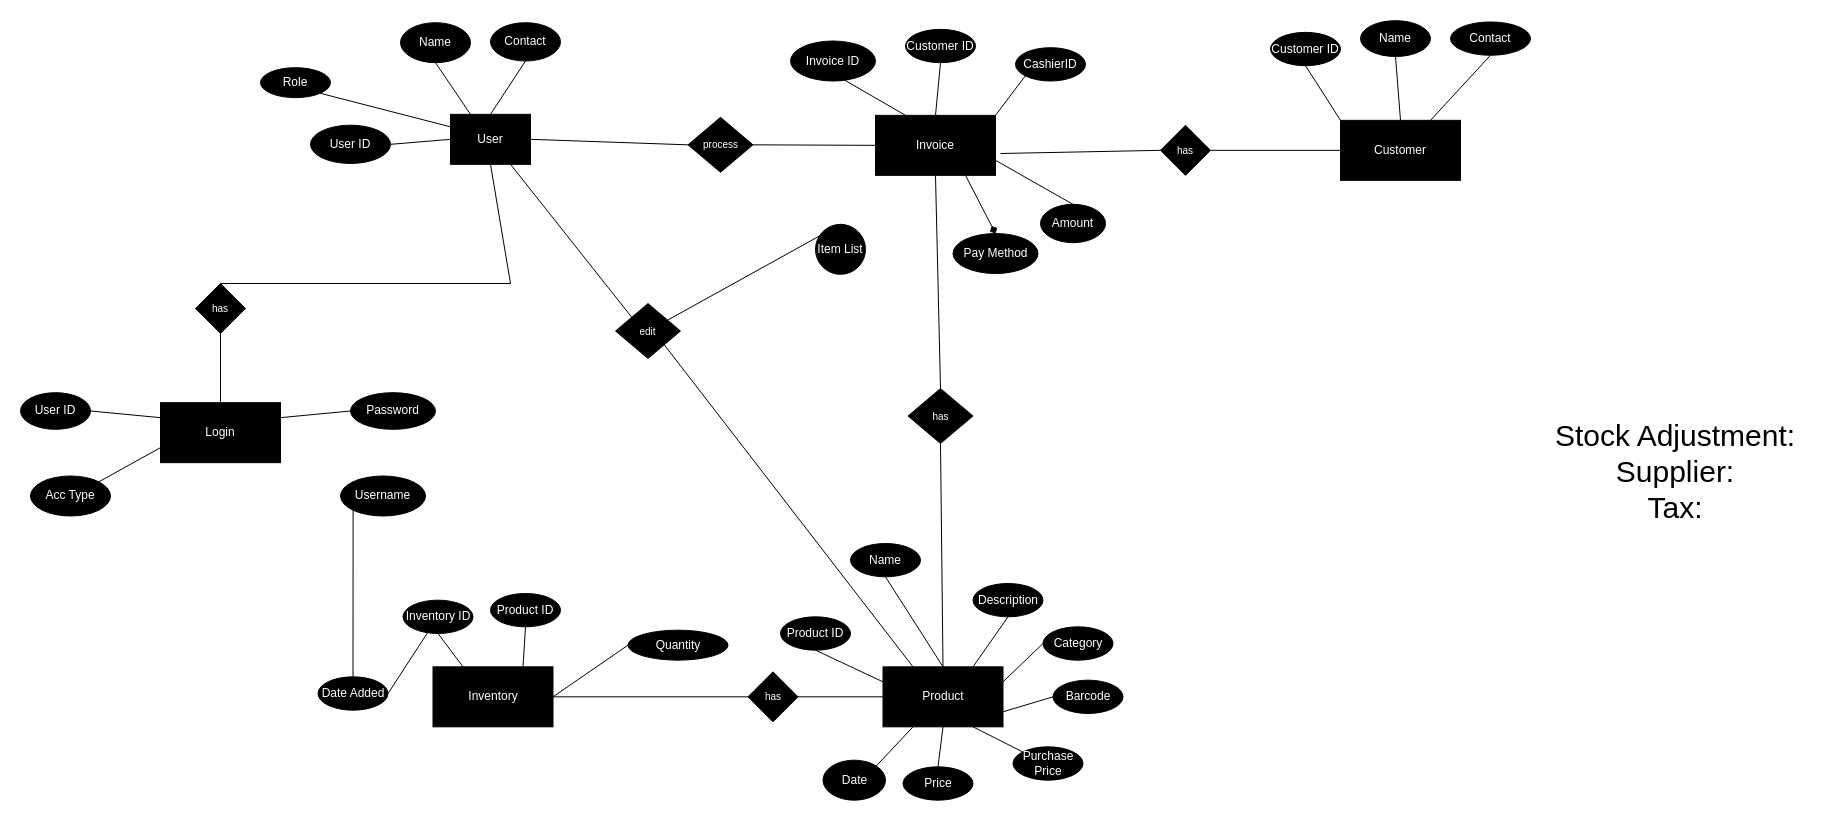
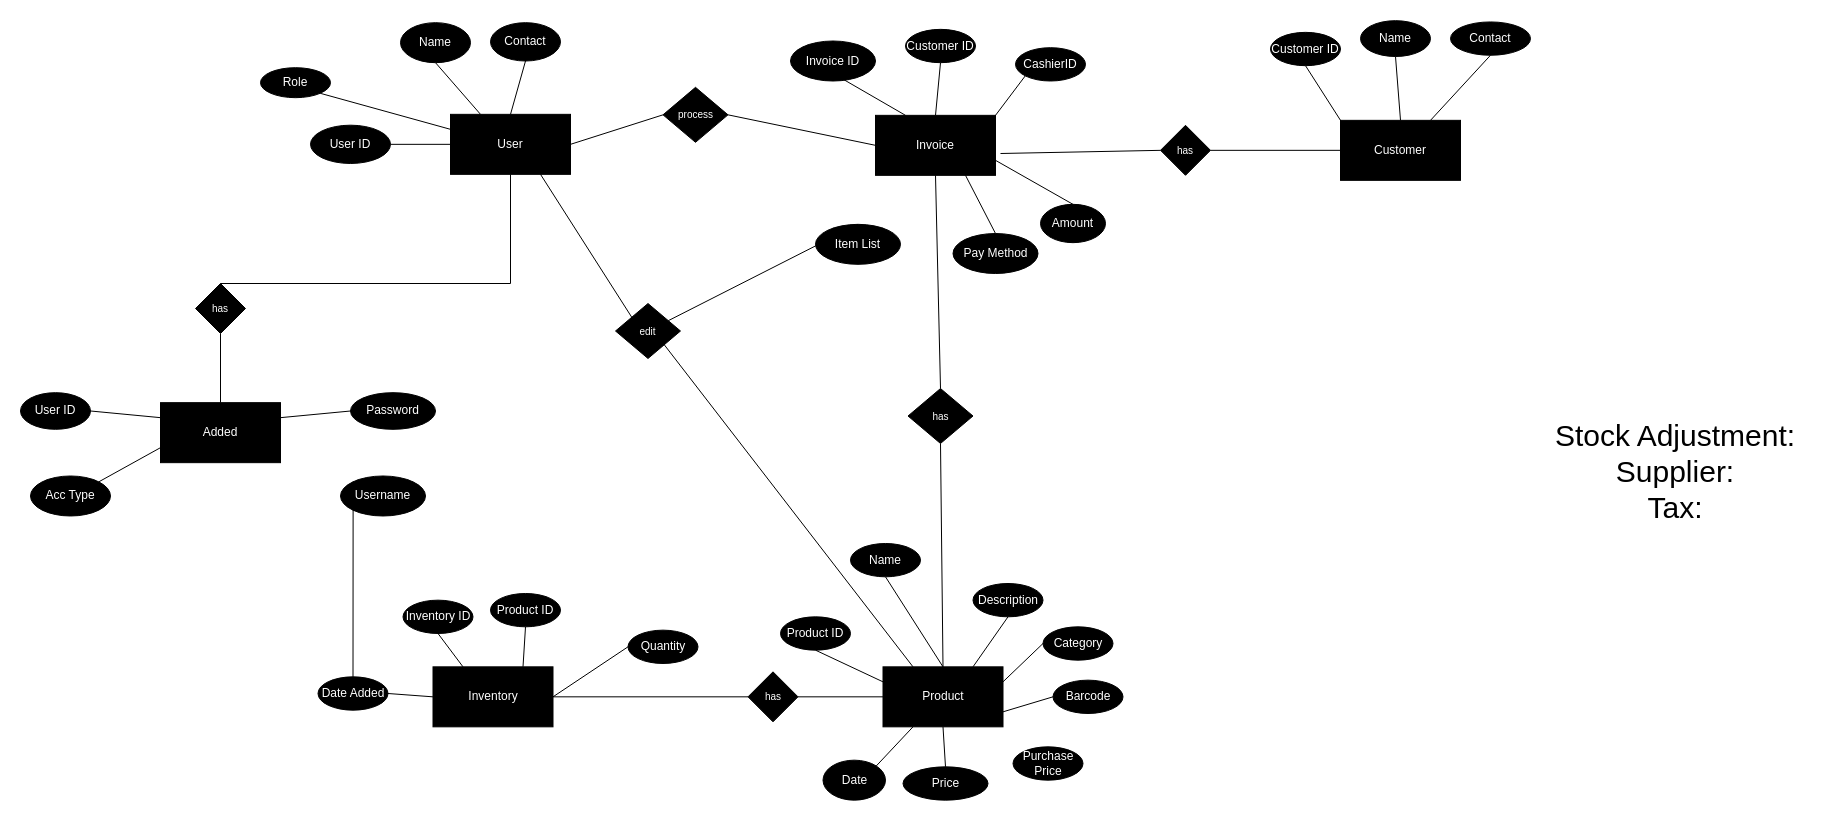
- <mxCell id="2" value="&lt;font color=&quot;#ffffff&quot;&gt;User&lt;/font&gt;" style="rounded=0;whiteSpace=wrap;html=1;fillColor=#000000;" vertex="1" parent="1"><mxGeometry x="450" y="113.84" width="80" height="50" as="geometry" /></mxCell>
+ <mxCell id="2" value="&lt;font color=&quot;#ffffff&quot;&gt;User&lt;/font&gt;" style="rounded=0;whiteSpace=wrap;html=1;fillColor=#000000;" vertex="1" parent="1"><mxGeometry x="450" y="113.84" width="120" height="60" as="geometry" /></mxCell>
- <mxCell id="6" value="&lt;font style=&quot;font-size: 10px;&quot; color=&quot;#ffffff&quot;&gt;process&lt;/font&gt;" style="rhombus;whiteSpace=wrap;html=1;fillColor=#000000;" vertex="1" parent="1"><mxGeometry x="687.5" y="116.84" width="65" height="55" as="geometry" /></mxCell>
+ <mxCell id="6" value="&lt;font style=&quot;font-size: 10px;&quot; color=&quot;#ffffff&quot;&gt;process&lt;/font&gt;" style="rhombus;whiteSpace=wrap;html=1;fillColor=#000000;" vertex="1" parent="1"><mxGeometry x="662.5" y="86.84" width="65" height="55" as="geometry" /></mxCell>
- <mxCell id="58" value="" style="endArrow=diamond;html=1;rounded=0;exitX=0.75;exitY=1;exitDx=0;exitDy=0;entryX=0.5;entryY=0;entryDx=0;entryDy=0;" edge="1" parent="1" source="5" target="36"><mxGeometry width="50" height="50" relative="1" as="geometry"><mxPoint x="945" y="343.84" as="sourcePoint" /><mxPoint x="995" y="293.84" as="targetPoint" /></mxGeometry></mxCell>
+ <mxCell id="58" value="" style="endArrow=none;html=1;rounded=0;exitX=0.75;exitY=1;exitDx=0;exitDy=0;entryX=0.5;entryY=0;entryDx=0;entryDy=0;" edge="1" parent="1" source="5" target="36"><mxGeometry width="50" height="50" relative="1" as="geometry"><mxPoint x="945" y="343.84" as="sourcePoint" /><mxPoint x="995" y="293.84" as="targetPoint" /></mxGeometry></mxCell>
- <mxCell id="19" value="Item List" style="ellipse;whiteSpace=wrap;html=1;fontColor=#FFFFFF;fillColor=#000000;" vertex="1" parent="1"><mxGeometry x="815" y="223.84" width="50" height="50" as="geometry" /></mxCell>
+ <mxCell id="19" value="Item List" style="ellipse;whiteSpace=wrap;html=1;fontColor=#FFFFFF;fillColor=#000000;" vertex="1" parent="1"><mxGeometry x="815" y="223.84" width="85" height="40" as="geometry" /></mxCell>
- <mxCell id="11" value="&lt;font color=&quot;#ffffff&quot;&gt;Login&lt;/font&gt;" style="rounded=0;whiteSpace=wrap;html=1;fillColor=#000000;" vertex="1" parent="1"><mxGeometry x="160" y="402.16" width="120" height="60" as="geometry" /></mxCell>
+ <mxCell id="11" value="&lt;font color=&quot;#ffffff&quot;&gt;Added&lt;/font&gt;" style="rounded=0;whiteSpace=wrap;html=1;fillColor=#000000;" vertex="1" parent="1"><mxGeometry x="160" y="402.16" width="120" height="60" as="geometry" /></mxCell>
- <mxCell id="33" value="Quantity" style="ellipse;whiteSpace=wrap;html=1;fontColor=#FFFFFF;fillColor=#000000;" vertex="1" parent="1"><mxGeometry x="627.5" y="629.66" width="100" height="30" as="geometry" /></mxCell>
+ <mxCell id="33" value="Quantity" style="ellipse;whiteSpace=wrap;html=1;fontColor=#FFFFFF;fillColor=#000000;" vertex="1" parent="1"><mxGeometry x="627.5" y="629.66" width="70" height="33.33" as="geometry" /></mxCell>
- <mxCell id="39" value="" style="endArrow=none;html=1;rounded=0;exitX=1;exitY=0.5;exitDx=0;exitDy=0;" edge="1" parent="1" source="35" target="32"><mxGeometry width="50" height="50" relative="1" as="geometry"><mxPoint x="482.5" y="813" as="sourcePoint" /><mxPoint x="532.5" y="763" as="targetPoint" /></mxGeometry></mxCell>
+ <mxCell id="39" value="" style="endArrow=none;html=1;rounded=0;exitX=1;exitY=0.5;exitDx=0;exitDy=0;entryX=0;entryY=0.5;entryDx=0;entryDy=0;" edge="1" parent="1" source="35" target="4"><mxGeometry width="50" height="50" relative="1" as="geometry"><mxPoint x="482.5" y="813" as="sourcePoint" /><mxPoint x="532.5" y="763" as="targetPoint" /></mxGeometry></mxCell>
- <mxCell id="48" value="" style="endArrow=none;html=1;rounded=0;exitX=0.75;exitY=1;exitDx=0;exitDy=0;entryX=0;entryY=0;entryDx=0;entryDy=0;" edge="1" parent="1" source="24" target="38"><mxGeometry width="50" height="50" relative="1" as="geometry"><mxPoint x="1222.5" y="816.33" as="sourcePoint" /><mxPoint x="1272.5" y="766.33" as="targetPoint" /></mxGeometry></mxCell>
- <mxCell id="28" value="Price" style="ellipse;whiteSpace=wrap;html=1;fontColor=#FFFFFF;fillColor=#000000;" vertex="1" parent="1"><mxGeometry x="902.5" y="766.33" width="70" height="33.33" as="geometry" /></mxCell>
+ <mxCell id="28" value="Price" style="ellipse;whiteSpace=wrap;html=1;fontColor=#FFFFFF;fillColor=#000000;" vertex="1" parent="1"><mxGeometry x="902.5" y="766.33" width="85" height="33.33" as="geometry" /></mxCell>
